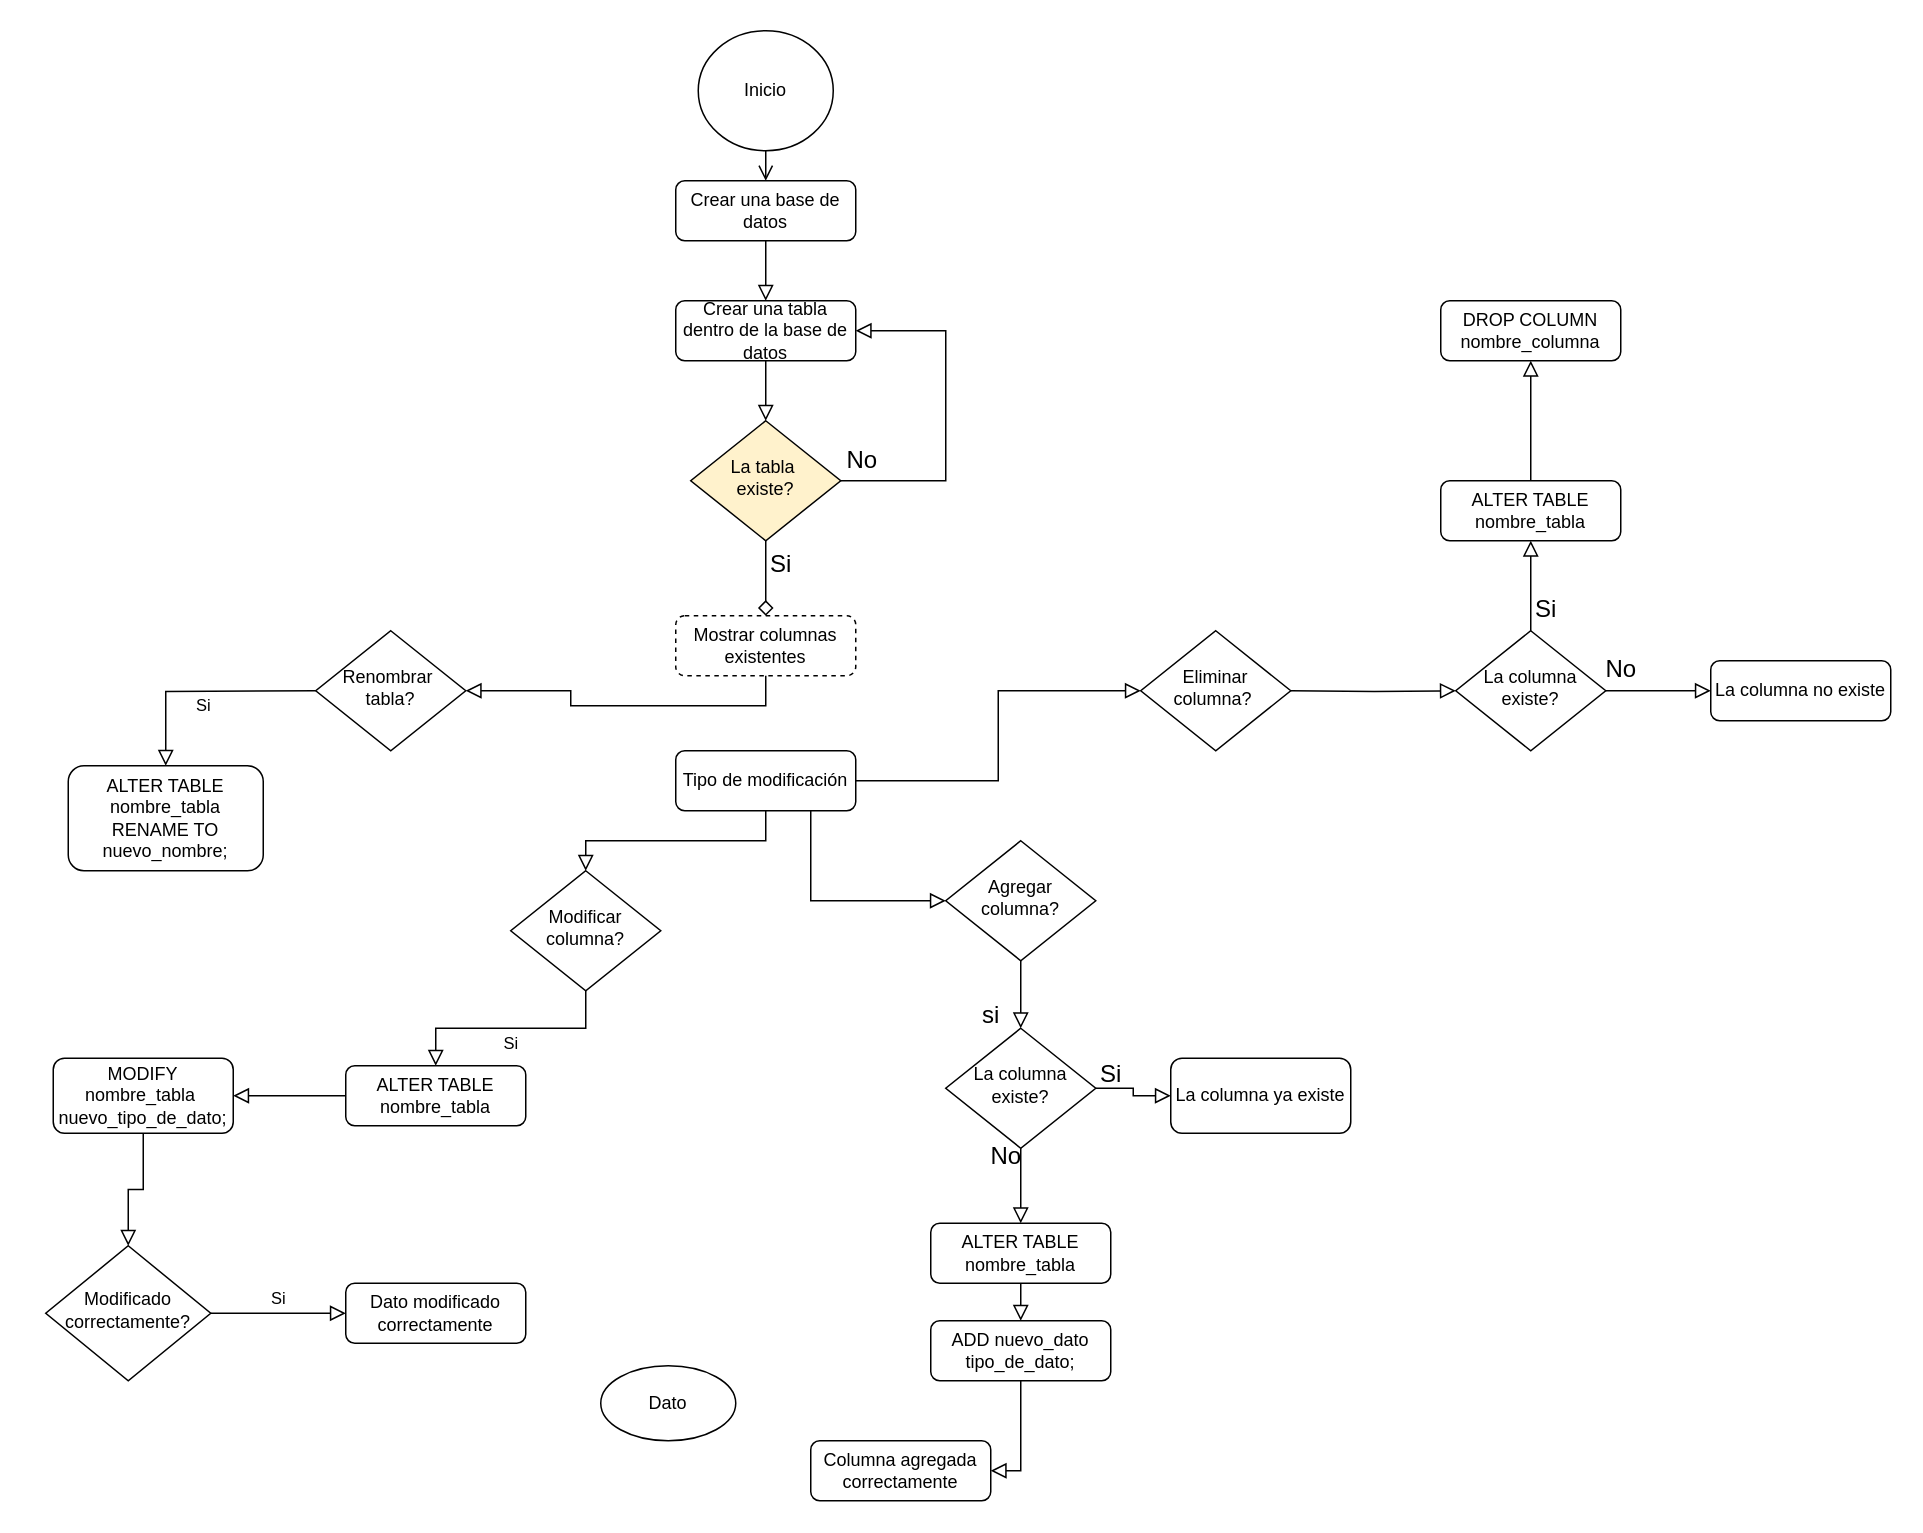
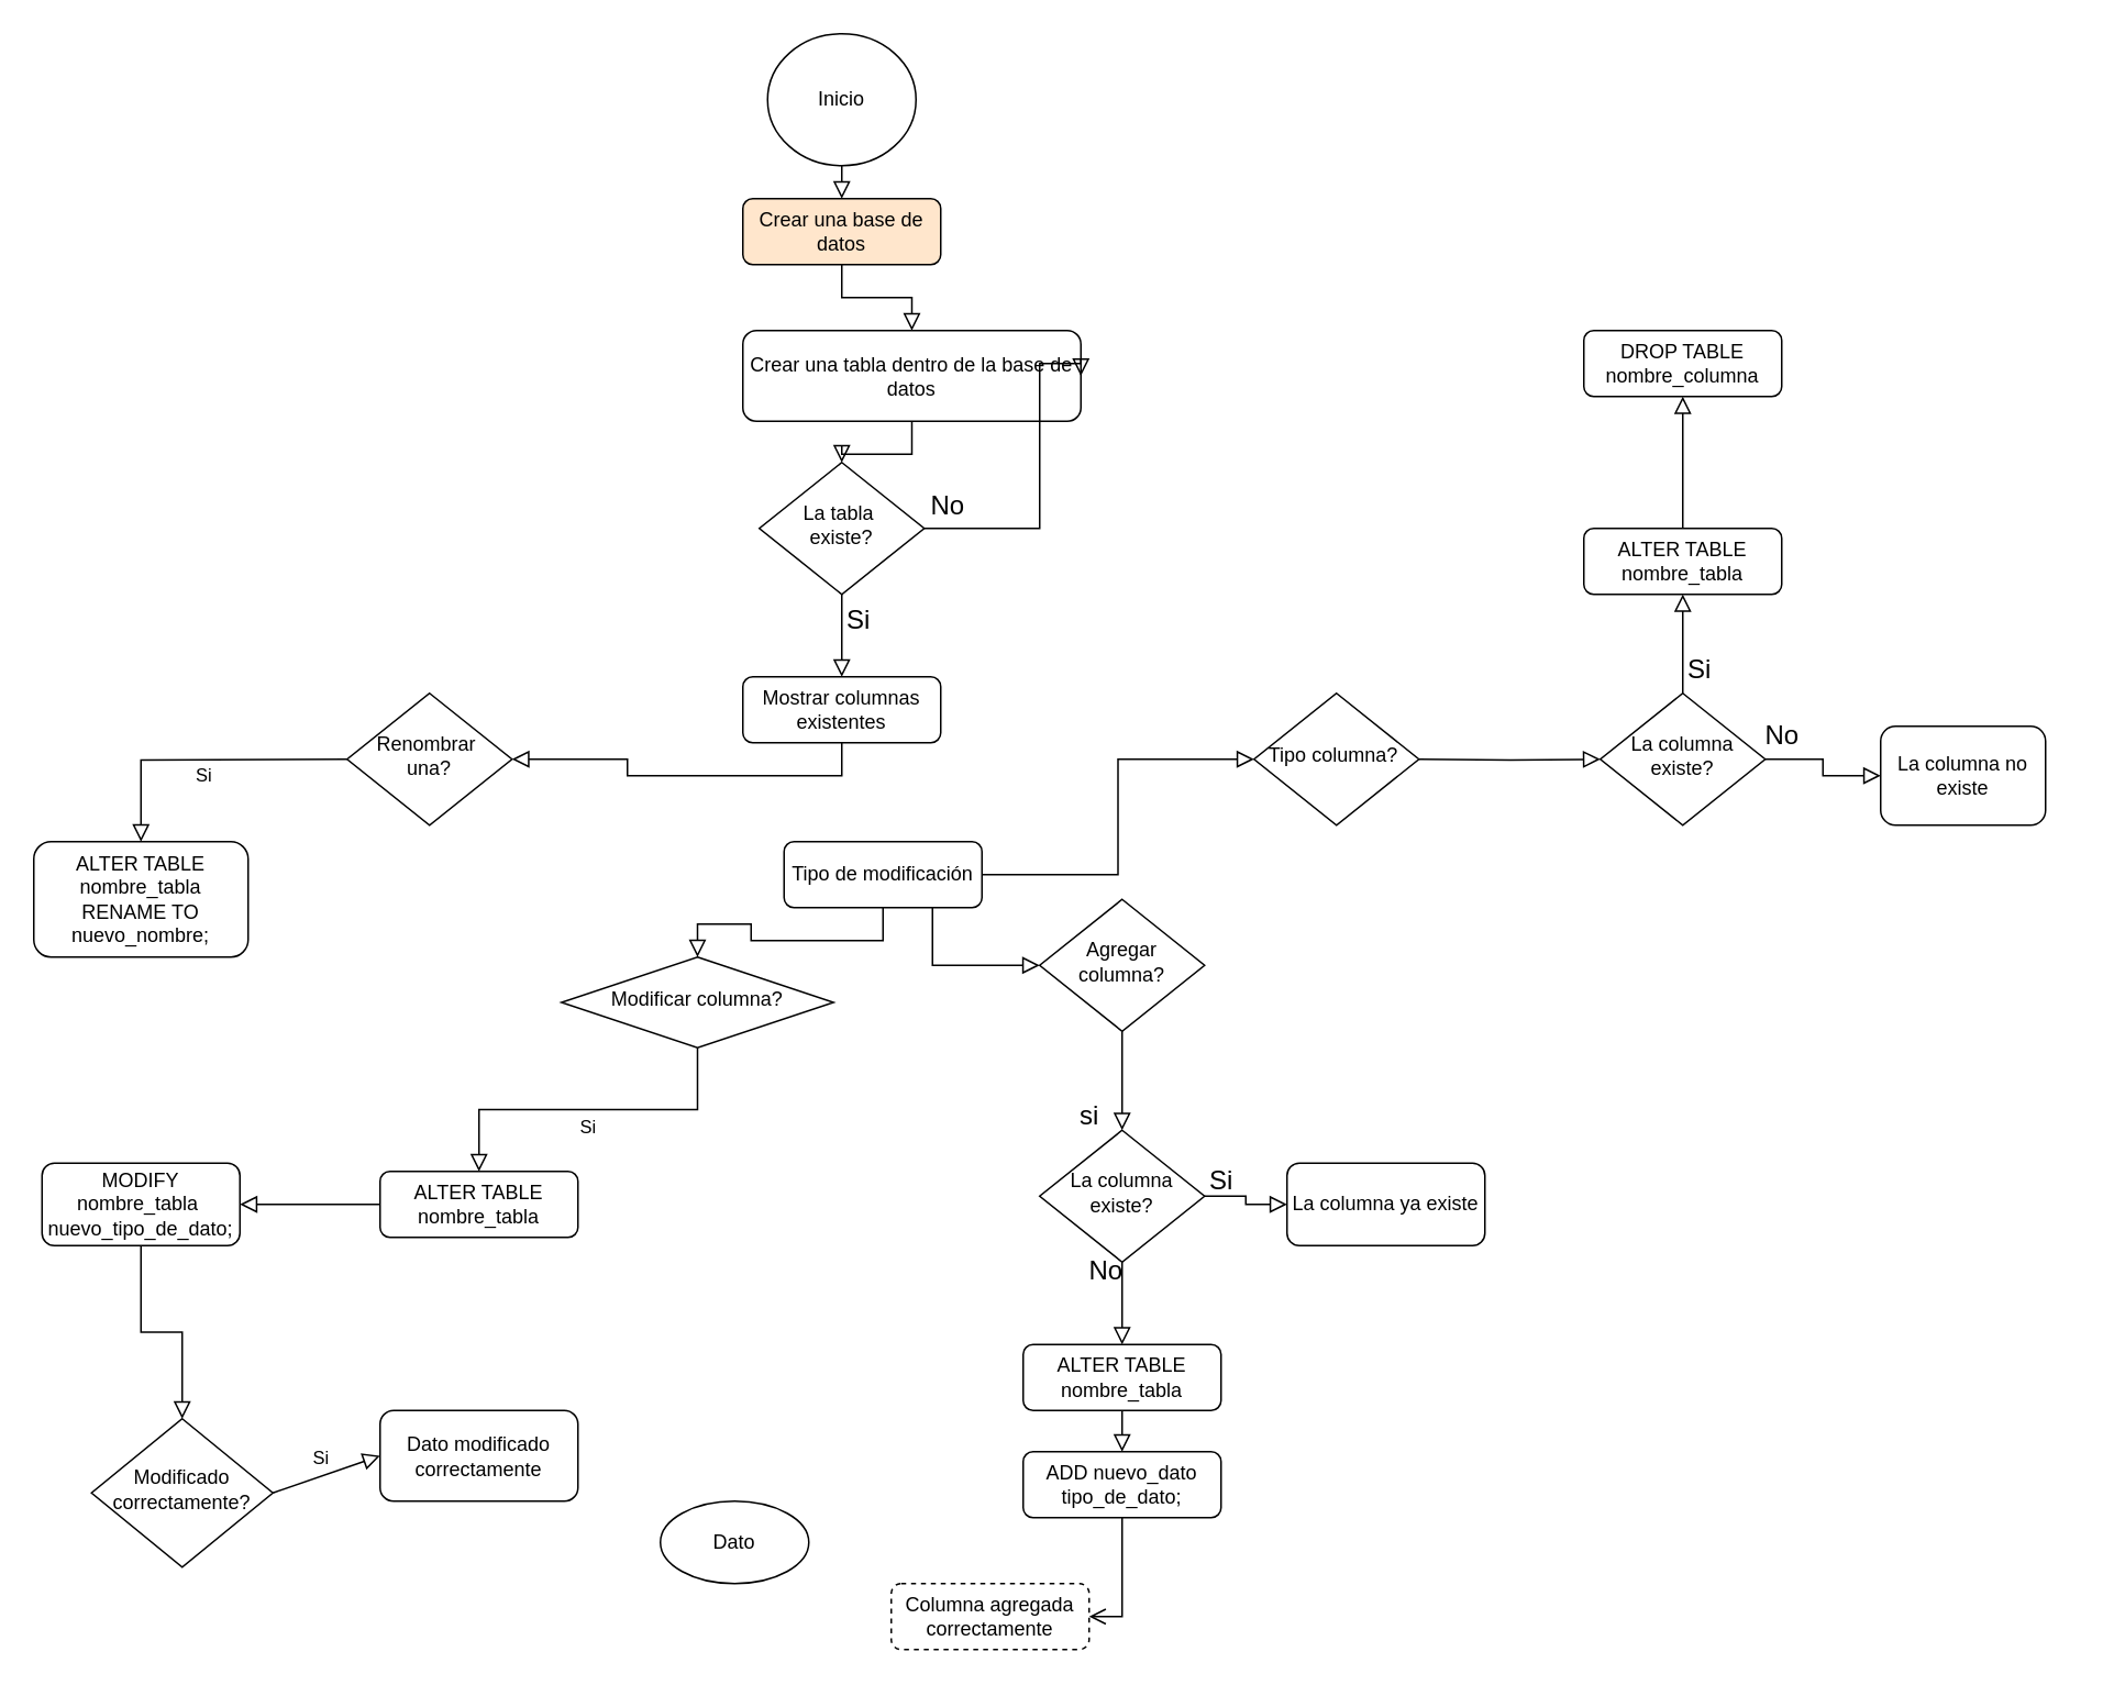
- <mxCell id="15" value="" style="rounded=0;html=1;jettySize=auto;orthogonalLoop=1;fontSize=11;endArrow=open;endFill=0;endSize=8;strokeWidth=1;shadow=0;labelBackgroundColor=none;edgeStyle=orthogonalEdgeStyle;entryX=0.5;entryY=0;entryDx=0;entryDy=0;exitX=0.5;exitY=1;exitDx=0;exitDy=0;" edge="1" parent="1" source="14" target="3"><mxGeometry relative="1" as="geometry"><mxPoint x="520" y="170" as="sourcePoint" /><mxPoint x="520" y="210" as="targetPoint" /></mxGeometry></mxCell>
+ <mxCell id="15" value="" style="rounded=0;html=1;jettySize=auto;orthogonalLoop=1;fontSize=11;endArrow=block;endFill=0;endSize=8;strokeWidth=1;shadow=0;labelBackgroundColor=none;edgeStyle=orthogonalEdgeStyle;entryX=0.5;entryY=0;entryDx=0;entryDy=0;exitX=0.5;exitY=1;exitDx=0;exitDy=0;" edge="1" parent="1" source="14" target="3"><mxGeometry relative="1" as="geometry"><mxPoint x="520" y="170" as="sourcePoint" /><mxPoint x="520" y="210" as="targetPoint" /></mxGeometry></mxCell>
- <mxCell id="3" value="Crear una base de datos" style="rounded=1;whiteSpace=wrap;html=1;fontSize=12;glass=0;strokeWidth=1;shadow=0;" parent="1" vertex="1"><mxGeometry x="450" y="120" width="120" height="40" as="geometry" /></mxCell>
+ <mxCell id="3" value="Crear una base de datos" style="rounded=1;whiteSpace=wrap;html=1;fontSize=12;glass=0;strokeWidth=1;shadow=0;fillColor=#ffe6cc;" parent="1" vertex="1"><mxGeometry x="450" y="120" width="120" height="40" as="geometry" /></mxCell>
- <mxCell id="5" value="Crear una tabla dentro de la base de datos" style="rounded=1;whiteSpace=wrap;html=1;fontSize=12;glass=0;strokeWidth=1;shadow=0;" vertex="1" parent="1"><mxGeometry x="450" y="200" width="120" height="40" as="geometry" /></mxCell>
+ <mxCell id="5" value="Crear una tabla dentro de la base de datos" style="rounded=1;whiteSpace=wrap;html=1;fontSize=12;glass=0;strokeWidth=1;shadow=0;" vertex="1" parent="1"><mxGeometry x="450" y="200" width="205" height="55" as="geometry" /></mxCell>
- <mxCell id="47" value="DROP COLUMN&lt;div&gt;nombre_columna&lt;/div&gt;" style="rounded=1;whiteSpace=wrap;html=1;fontSize=12;glass=0;strokeWidth=1;shadow=0;" vertex="1" parent="1"><mxGeometry x="960" y="200" width="120" height="40" as="geometry" /></mxCell>
+ <mxCell id="47" value="DROP TABLE&lt;div&gt;nombre_columna&lt;/div&gt;" style="rounded=1;whiteSpace=wrap;html=1;fontSize=12;glass=0;strokeWidth=1;shadow=0;" vertex="1" parent="1"><mxGeometry x="960" y="200" width="120" height="40" as="geometry" /></mxCell>
- <mxCell id="32" value="La tabla&amp;nbsp;&lt;div&gt;existe?&lt;/div&gt;" style="rhombus;whiteSpace=wrap;html=1;shadow=0;fontFamily=Helvetica;fontSize=12;align=center;strokeWidth=1;spacing=6;spacingTop=-4;fillColor=#fff2cc;" vertex="1" parent="1"><mxGeometry x="460" y="280" width="100" height="80" as="geometry" /></mxCell>
+ <mxCell id="32" value="La tabla&amp;nbsp;&lt;div&gt;existe?&lt;/div&gt;" style="rhombus;whiteSpace=wrap;html=1;shadow=0;fontFamily=Helvetica;fontSize=12;align=center;strokeWidth=1;spacing=6;spacingTop=-4;" vertex="1" parent="1"><mxGeometry x="460" y="280" width="100" height="80" as="geometry" /></mxCell>
- <mxCell id="33" value="" style="rounded=0;html=1;jettySize=auto;orthogonalLoop=1;fontSize=11;endArrow=diamond;endFill=0;endSize=8;strokeWidth=1;shadow=0;labelBackgroundColor=none;edgeStyle=orthogonalEdgeStyle;entryX=0.5;entryY=0;entryDx=0;entryDy=0;exitX=0.5;exitY=1;exitDx=0;exitDy=0;" edge="1" parent="1" source="32" target="21"><mxGeometry relative="1" as="geometry"><mxPoint x="520" y="460" as="sourcePoint" /><mxPoint x="520" y="510" as="targetPoint" /></mxGeometry></mxCell>
+ <mxCell id="33" value="" style="rounded=0;html=1;jettySize=auto;orthogonalLoop=1;fontSize=11;endArrow=block;endFill=0;endSize=8;strokeWidth=1;shadow=0;labelBackgroundColor=none;edgeStyle=orthogonalEdgeStyle;entryX=0.5;entryY=0;entryDx=0;entryDy=0;exitX=0.5;exitY=1;exitDx=0;exitDy=0;" edge="1" parent="1" source="32" target="21"><mxGeometry relative="1" as="geometry"><mxPoint x="520" y="460" as="sourcePoint" /><mxPoint x="520" y="510" as="targetPoint" /></mxGeometry></mxCell>
- <mxCell id="21" value="Mostrar columnas existentes" style="rounded=1;whiteSpace=wrap;html=1;fontSize=12;glass=0;strokeWidth=1;shadow=0;dashed=1;" vertex="1" parent="1"><mxGeometry x="450" y="410" width="120" height="40" as="geometry" /></mxCell>
+ <mxCell id="21" value="Mostrar columnas existentes" style="rounded=1;whiteSpace=wrap;html=1;fontSize=12;glass=0;strokeWidth=1;shadow=0;" vertex="1" parent="1"><mxGeometry x="450" y="410" width="120" height="40" as="geometry" /></mxCell>
- <mxCell id="25" value="Renombrar&amp;nbsp;&lt;div&gt;tabla?&lt;/div&gt;" style="rhombus;whiteSpace=wrap;html=1;shadow=0;fontFamily=Helvetica;fontSize=12;align=center;strokeWidth=1;spacing=6;spacingTop=-4;" vertex="1" parent="1"><mxGeometry x="210" y="420" width="100" height="80" as="geometry" /></mxCell>
+ <mxCell id="25" value="Renombrar&amp;nbsp;&lt;div&gt;una?&lt;/div&gt;" style="rhombus;whiteSpace=wrap;html=1;shadow=0;fontFamily=Helvetica;fontSize=12;align=center;strokeWidth=1;spacing=6;spacingTop=-4;" vertex="1" parent="1"><mxGeometry x="210" y="420" width="100" height="80" as="geometry" /></mxCell>
- <mxCell id="28" value="Eliminar columna?&amp;nbsp;" style="rhombus;whiteSpace=wrap;html=1;shadow=0;fontFamily=Helvetica;fontSize=12;align=center;strokeWidth=1;spacing=6;spacingTop=-4;" vertex="1" parent="1"><mxGeometry x="760" y="420" width="100" height="80" as="geometry" /></mxCell>
+ <mxCell id="28" value="Tipo columna?&amp;nbsp;" style="rhombus;whiteSpace=wrap;html=1;shadow=0;fontFamily=Helvetica;fontSize=12;align=center;strokeWidth=1;spacing=6;spacingTop=-4;" vertex="1" parent="1"><mxGeometry x="760" y="420" width="100" height="80" as="geometry" /></mxCell>
- <mxCell id="50" value="La columna no existe" style="rounded=1;whiteSpace=wrap;html=1;fontSize=12;glass=0;strokeWidth=1;shadow=0;" vertex="1" parent="1"><mxGeometry x="1140" y="440" width="120" height="40" as="geometry" /></mxCell>
+ <mxCell id="50" value="La columna no existe" style="rounded=1;whiteSpace=wrap;html=1;fontSize=12;glass=0;strokeWidth=1;shadow=0;" vertex="1" parent="1"><mxGeometry x="1140" y="440" width="100" height="60" as="geometry" /></mxCell>
- <mxCell id="23" value="Tipo de modificación" style="rounded=1;whiteSpace=wrap;html=1;fontSize=12;glass=0;strokeWidth=1;shadow=0;" vertex="1" parent="1"><mxGeometry x="450" y="500" width="120" height="40" as="geometry" /></mxCell>
+ <mxCell id="23" value="Tipo de modificación" style="rounded=1;whiteSpace=wrap;html=1;fontSize=12;glass=0;strokeWidth=1;shadow=0;" vertex="1" parent="1"><mxGeometry x="475" y="510" width="120" height="40" as="geometry" /></mxCell>
- <mxCell id="39" value="ALTER TABLE nombre_tabla&lt;div&gt;RENAME TO nuevo_nombre;&lt;/div&gt;" style="rounded=1;whiteSpace=wrap;html=1;fontSize=12;glass=0;strokeWidth=1;shadow=0;" vertex="1" parent="1"><mxGeometry x="45" y="510" width="130" height="70" as="geometry" /></mxCell>
+ <mxCell id="39" value="ALTER TABLE nombre_tabla&lt;div&gt;RENAME TO nuevo_nombre;&lt;/div&gt;" style="rounded=1;whiteSpace=wrap;html=1;fontSize=12;glass=0;strokeWidth=1;shadow=0;" vertex="1" parent="1"><mxGeometry x="20" y="510" width="130" height="70" as="geometry" /></mxCell>
- <mxCell id="27" value="Agregar columna?" style="rhombus;whiteSpace=wrap;html=1;shadow=0;fontFamily=Helvetica;fontSize=12;align=center;strokeWidth=1;spacing=6;spacingTop=-4;" vertex="1" parent="1"><mxGeometry x="630" y="560" width="100" height="80" as="geometry" /></mxCell>
+ <mxCell id="27" value="Agregar columna?" style="rhombus;whiteSpace=wrap;html=1;shadow=0;fontFamily=Helvetica;fontSize=12;align=center;strokeWidth=1;spacing=6;spacingTop=-4;" vertex="1" parent="1"><mxGeometry x="630" y="545" width="100" height="80" as="geometry" /></mxCell>
- <mxCell id="26" value="Modificar columna?" style="rhombus;whiteSpace=wrap;html=1;shadow=0;fontFamily=Helvetica;fontSize=12;align=center;strokeWidth=1;spacing=6;spacingTop=-4;" vertex="1" parent="1"><mxGeometry x="340" y="580" width="100" height="80" as="geometry" /></mxCell>
+ <mxCell id="26" value="Modificar columna?" style="rhombus;whiteSpace=wrap;html=1;shadow=0;fontFamily=Helvetica;fontSize=12;align=center;strokeWidth=1;spacing=6;spacingTop=-4;" vertex="1" parent="1"><mxGeometry x="340" y="580" width="165" height="55" as="geometry" /></mxCell>
- <mxCell id="11" value="MODIFY nombre_tabla&amp;nbsp;&lt;div&gt;nuevo_tipo_de_dato;&lt;/div&gt;" style="rounded=1;whiteSpace=wrap;html=1;fontSize=12;glass=0;strokeWidth=1;shadow=0;" vertex="1" parent="1"><mxGeometry x="35" y="705" width="120" height="50" as="geometry" /></mxCell>
+ <mxCell id="11" value="MODIFY nombre_tabla&amp;nbsp;&lt;div&gt;nuevo_tipo_de_dato;&lt;/div&gt;" style="rounded=1;whiteSpace=wrap;html=1;fontSize=12;glass=0;strokeWidth=1;shadow=0;" vertex="1" parent="1"><mxGeometry x="25" y="705" width="120" height="50" as="geometry" /></mxCell>
- <mxCell id="16" value="Modificado correctamente?" style="rhombus;whiteSpace=wrap;html=1;shadow=0;fontFamily=Helvetica;fontSize=12;align=center;strokeWidth=1;spacing=6;spacingTop=-4;" vertex="1" parent="1"><mxGeometry x="30" y="830" width="110" height="90" as="geometry" /></mxCell>
+ <mxCell id="16" value="Modificado correctamente?" style="rhombus;whiteSpace=wrap;html=1;shadow=0;fontFamily=Helvetica;fontSize=12;align=center;strokeWidth=1;spacing=6;spacingTop=-4;" vertex="1" parent="1"><mxGeometry x="55" y="860" width="110" height="90" as="geometry" /></mxCell>
- <mxCell id="19" value="Dato modificado&lt;div&gt;correctamente&lt;/div&gt;" style="rounded=1;whiteSpace=wrap;html=1;fontSize=12;glass=0;strokeWidth=1;shadow=0;" vertex="1" parent="1"><mxGeometry x="230" y="855" width="120" height="40" as="geometry" /></mxCell>
+ <mxCell id="19" value="Dato modificado&lt;div&gt;correctamente&lt;/div&gt;" style="rounded=1;whiteSpace=wrap;html=1;fontSize=12;glass=0;strokeWidth=1;shadow=0;" vertex="1" parent="1"><mxGeometry x="230" y="855" width="120" height="55" as="geometry" /></mxCell>
- <mxCell id="57" value="Columna agregada&lt;div&gt;correctamente&lt;/div&gt;" style="rounded=1;whiteSpace=wrap;html=1;fontSize=12;glass=0;strokeWidth=1;shadow=0;" vertex="1" parent="1"><mxGeometry x="540" y="960" width="120" height="40" as="geometry" /></mxCell>
+ <mxCell id="57" value="Columna agregada&lt;div&gt;correctamente&lt;/div&gt;" style="rounded=1;whiteSpace=wrap;html=1;fontSize=12;glass=0;strokeWidth=1;shadow=0;dashed=1;" vertex="1" parent="1"><mxGeometry x="540" y="960" width="120" height="40" as="geometry" /></mxCell>
- <mxCell id="58" value="" style="edgeStyle=orthogonalEdgeStyle;rounded=0;html=1;jettySize=auto;orthogonalLoop=1;fontSize=11;endArrow=block;endFill=0;endSize=8;strokeWidth=1;shadow=0;labelBackgroundColor=none;entryX=1;entryY=0.5;entryDx=0;entryDy=0;exitX=0.5;exitY=1;exitDx=0;exitDy=0;" edge="1" parent="1" source="8" target="57"><mxGeometry y="10" relative="1" as="geometry"><mxPoint as="offset" /><mxPoint x="700" y="1070" as="sourcePoint" /><mxPoint x="690" y="905" as="targetPoint" /><Array as="points"><mxPoint x="680" y="980" /></Array></mxGeometry></mxCell>
+ <mxCell id="58" value="" style="edgeStyle=orthogonalEdgeStyle;rounded=0;html=1;jettySize=auto;orthogonalLoop=1;fontSize=11;endArrow=open;endFill=0;endSize=8;strokeWidth=1;shadow=0;labelBackgroundColor=none;entryX=1;entryY=0.5;entryDx=0;entryDy=0;exitX=0.5;exitY=1;exitDx=0;exitDy=0;" edge="1" parent="1" source="8" target="57"><mxGeometry y="10" relative="1" as="geometry"><mxPoint as="offset" /><mxPoint x="700" y="1070" as="sourcePoint" /><mxPoint x="690" y="905" as="targetPoint" /><Array as="points"><mxPoint x="680" y="980" /></Array></mxGeometry></mxCell>
